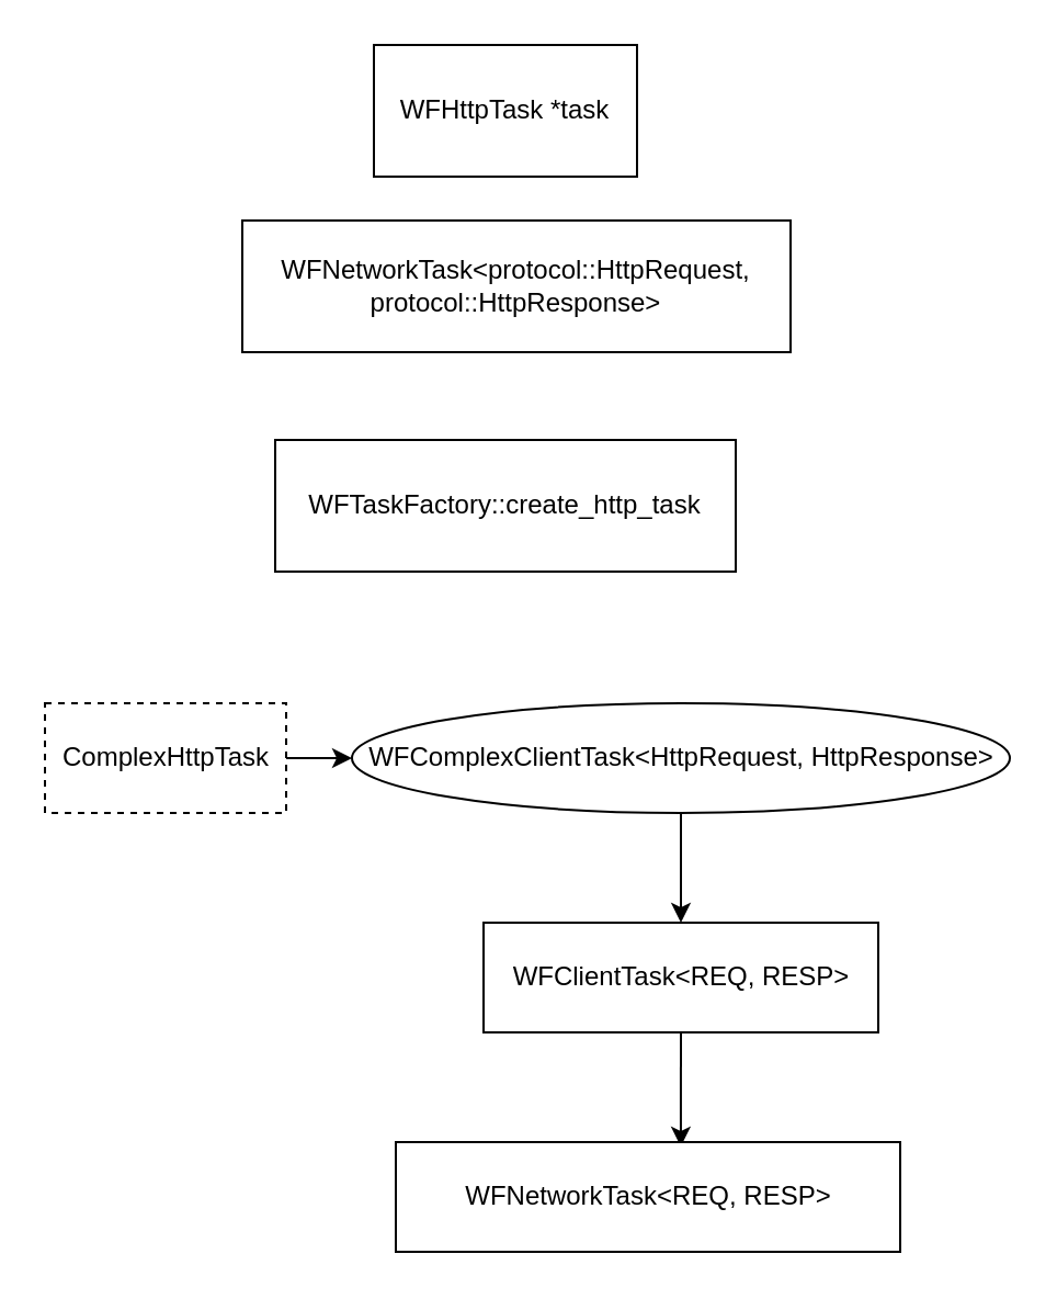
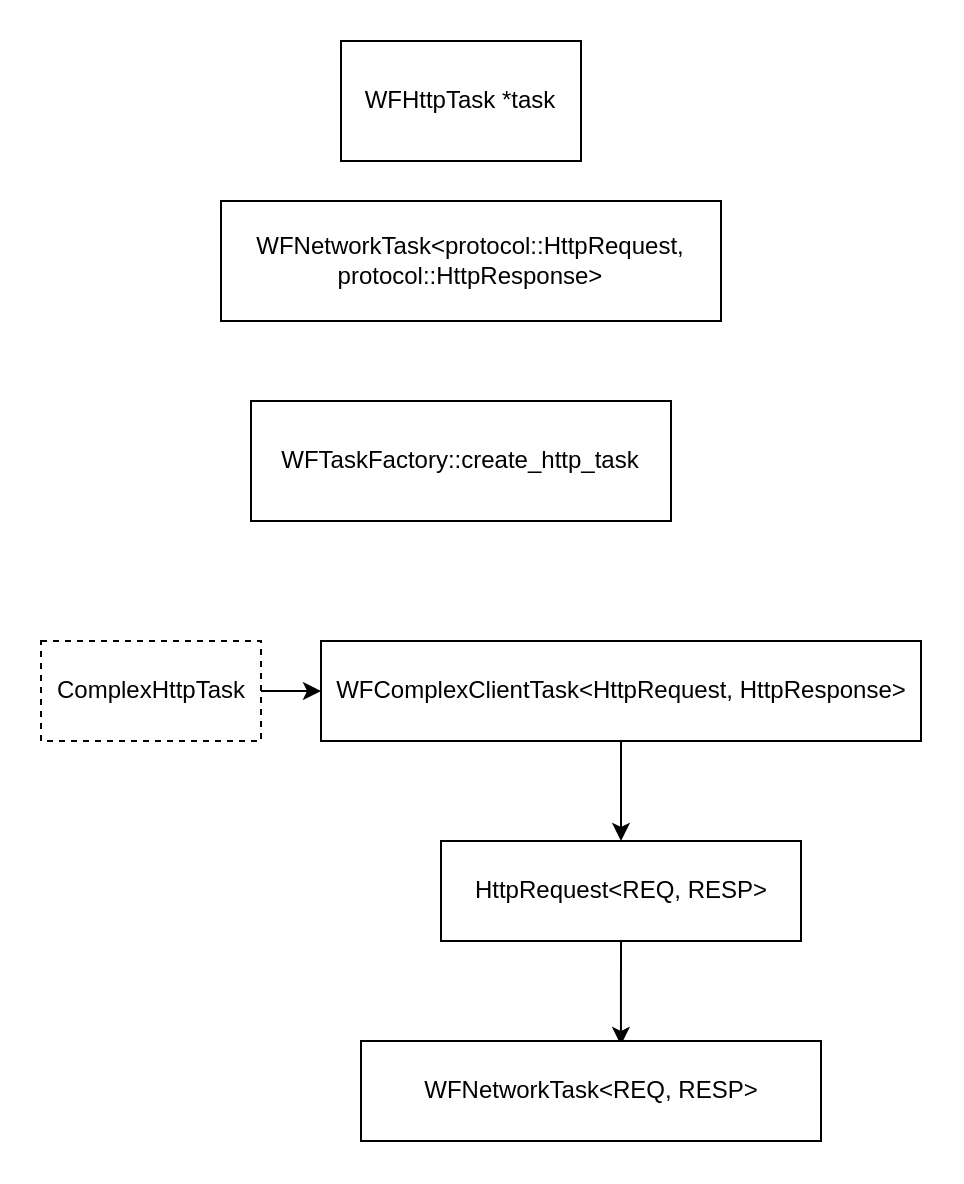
- <mxCell id="8" value="WFComplexClientTask&amp;lt;HttpRequest, HttpResponse&amp;gt;" style="ellipse;html=1;" vertex="1" parent="1"><mxGeometry x="160" y="320" width="300" height="50" as="geometry" /></mxCell>
+ <mxCell id="8" value="WFComplexClientTask&amp;lt;HttpRequest, HttpResponse&amp;gt;" style="html=1;" vertex="1" parent="1"><mxGeometry x="160" y="320" width="300" height="50" as="geometry" /></mxCell>
- <mxCell id="10" value="WFClientTask&amp;lt;REQ, RESP&amp;gt;" style="html=1;" vertex="1" parent="1"><mxGeometry x="220" y="420" width="180" height="50" as="geometry" /></mxCell>
+ <mxCell id="10" value="HttpRequest&amp;lt;REQ, RESP&amp;gt;" style="html=1;" vertex="1" parent="1"><mxGeometry x="220" y="420" width="180" height="50" as="geometry" /></mxCell>
